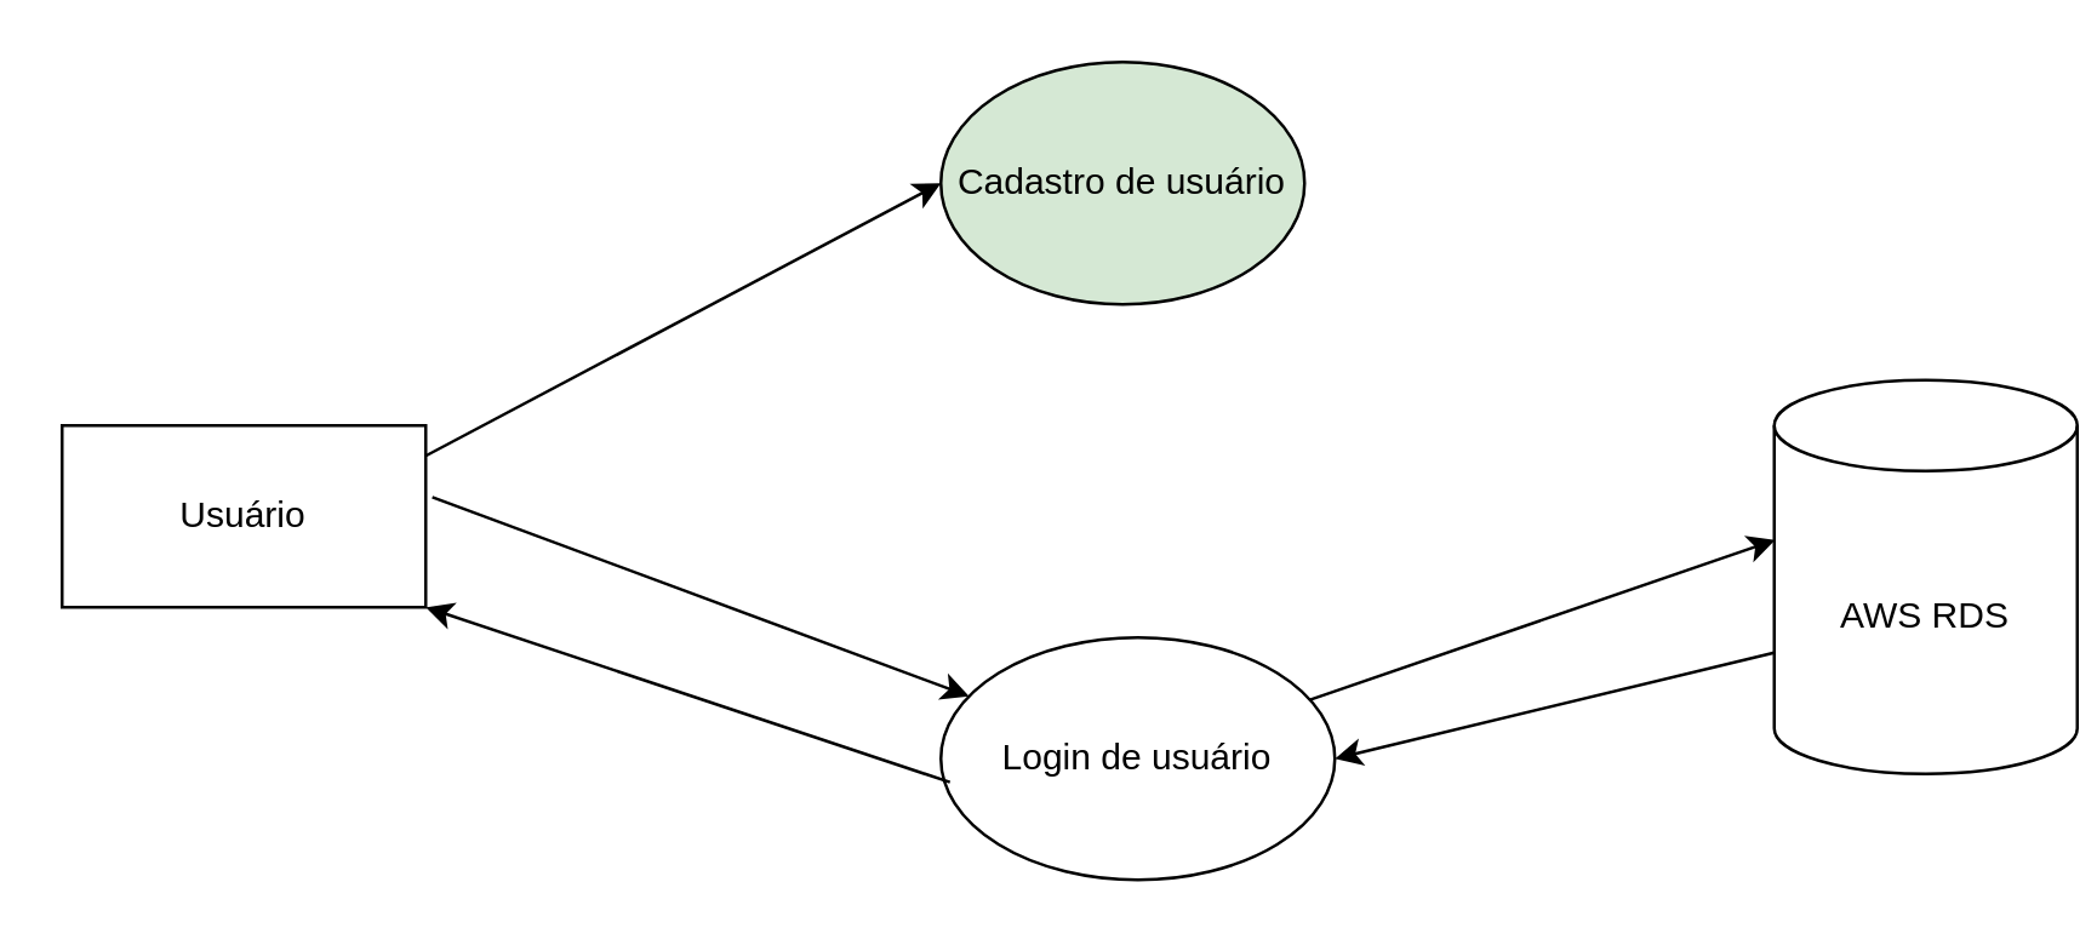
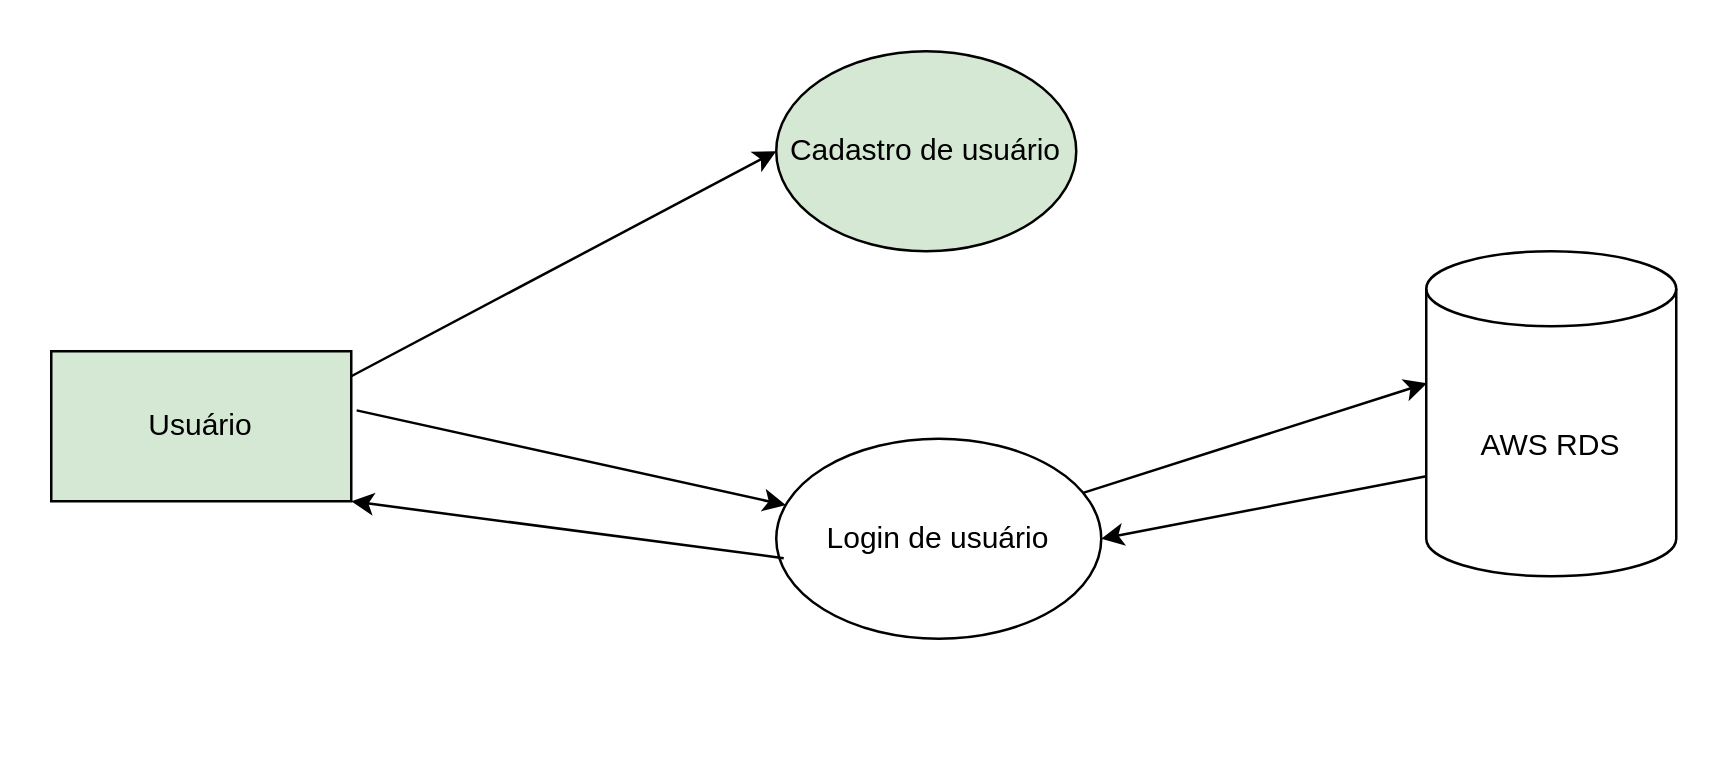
- <mxCell id="3" value="Usuário" style="rounded=0;whiteSpace=wrap;html=1;" vertex="1" parent="1"><mxGeometry x="20" y="140" width="120" height="60" as="geometry" /></mxCell>
+ <mxCell id="3" value="Usuário" style="rounded=0;whiteSpace=wrap;html=1;fillColor=#d5e8d4;" vertex="1" parent="1"><mxGeometry x="20" y="140" width="120" height="60" as="geometry" /></mxCell>
- <mxCell id="2" value="AWS RDS" style="shape=cylinder3;whiteSpace=wrap;html=1;boundedLbl=1;backgroundOutline=1;size=15;" vertex="1" parent="1"><mxGeometry x="585" y="125" width="100" height="130" as="geometry" /></mxCell>
+ <mxCell id="2" value="AWS RDS" style="shape=cylinder3;whiteSpace=wrap;html=1;boundedLbl=1;backgroundOutline=1;size=15;" vertex="1" parent="1"><mxGeometry x="570" y="100" width="100" height="130" as="geometry" /></mxCell>
- <mxCell id="4" value="Login de usuário" style="ellipse;whiteSpace=wrap;html=1;" vertex="1" parent="1"><mxGeometry x="310" y="210" width="130" height="80" as="geometry" /></mxCell>
+ <mxCell id="4" value="Login de usuário" style="ellipse;whiteSpace=wrap;html=1;" vertex="1" parent="1"><mxGeometry x="310" y="175" width="130" height="80" as="geometry" /></mxCell>
